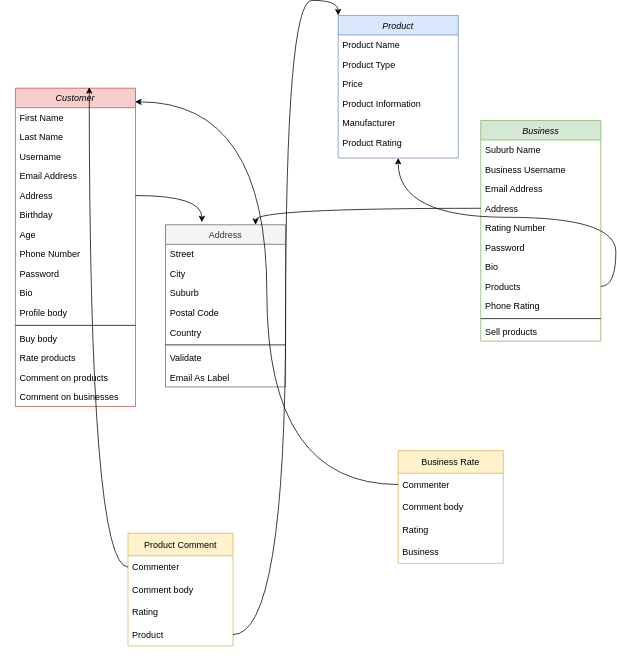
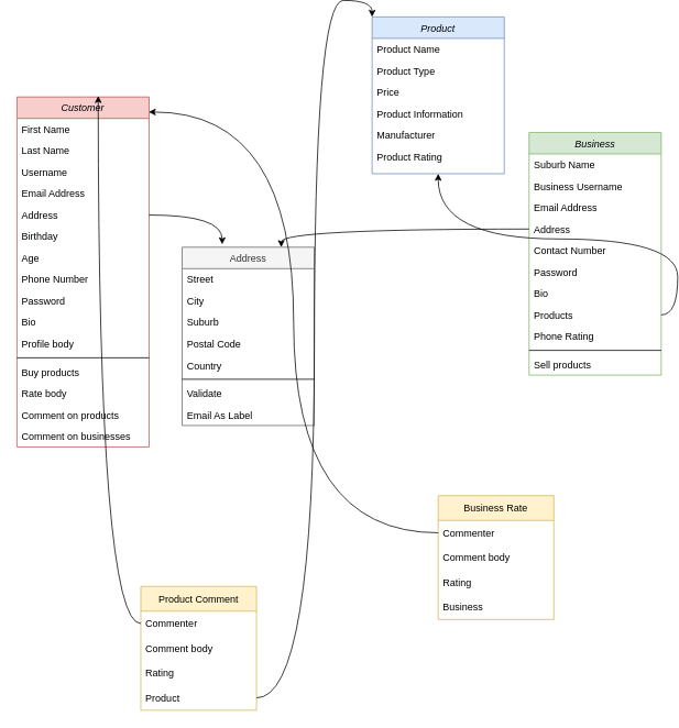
- <mxCell id="24" value="Rating Number" style="text;align=left;verticalAlign=top;spacingLeft=4;spacingRight=4;overflow=hidden;rotatable=0;points=[[0,0.5],[1,0.5]];portConstraint=eastwest;rounded=0;shadow=0;html=0;" parent="19" vertex="1"><mxGeometry y="130" width="160" height="26" as="geometry" /></mxCell>
+ <mxCell id="24" value="Contact Number" style="text;align=left;verticalAlign=top;spacingLeft=4;spacingRight=4;overflow=hidden;rotatable=0;points=[[0,0.5],[1,0.5]];portConstraint=eastwest;rounded=0;shadow=0;html=0;" parent="19" vertex="1"><mxGeometry y="130" width="160" height="26" as="geometry" /></mxCell>
- <mxCell id="15" value="Buy body" style="text;align=left;verticalAlign=top;spacingLeft=4;spacingRight=4;overflow=hidden;rotatable=0;points=[[0,0.5],[1,0.5]];portConstraint=eastwest;" parent="2" vertex="1"><mxGeometry y="320" width="160" height="26" as="geometry" /></mxCell>
+ <mxCell id="15" value="Buy products" style="text;align=left;verticalAlign=top;spacingLeft=4;spacingRight=4;overflow=hidden;rotatable=0;points=[[0,0.5],[1,0.5]];portConstraint=eastwest;" parent="2" vertex="1"><mxGeometry y="320" width="160" height="26" as="geometry" /></mxCell>
- <mxCell id="16" value="Rate products" style="text;align=left;verticalAlign=top;spacingLeft=4;spacingRight=4;overflow=hidden;rotatable=0;points=[[0,0.5],[1,0.5]];portConstraint=eastwest;" parent="2" vertex="1"><mxGeometry y="346" width="160" height="26" as="geometry" /></mxCell>
+ <mxCell id="16" value="Rate body" style="text;align=left;verticalAlign=top;spacingLeft=4;spacingRight=4;overflow=hidden;rotatable=0;points=[[0,0.5],[1,0.5]];portConstraint=eastwest;" parent="2" vertex="1"><mxGeometry y="346" width="160" height="26" as="geometry" /></mxCell>
